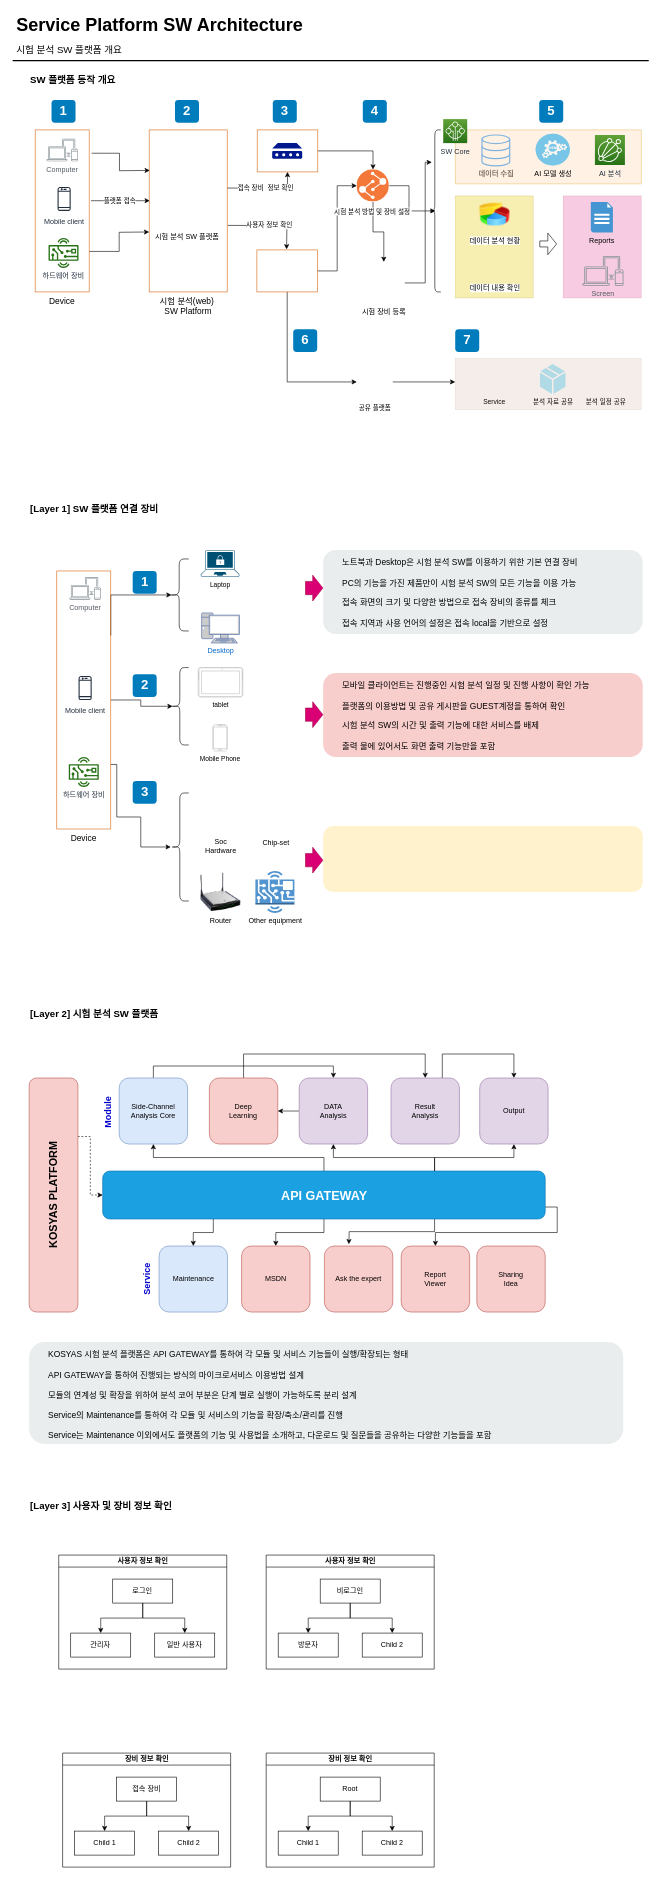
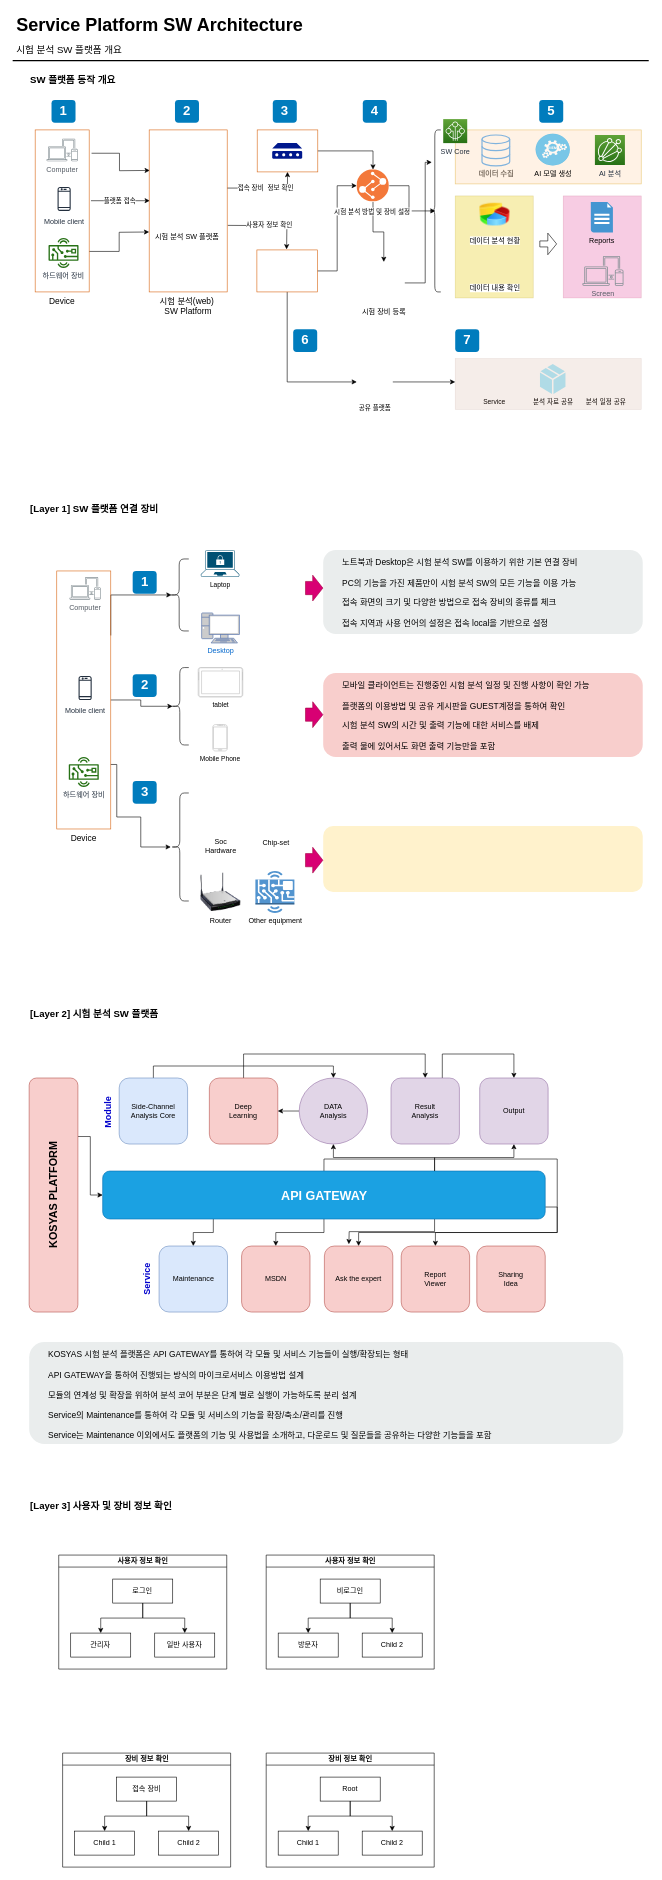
- <mxCell id="90" value="DATA&lt;br&gt;Analysis" style="rounded=1;whiteSpace=wrap;html=1;fillColor=#e1d5e7;strokeColor=#9673a6;strokeWidth=1;" parent="1" vertex="1"><mxGeometry x="498" y="1796" width="114" height="110" as="geometry" /></mxCell>
+ <mxCell id="90" value="DATA&lt;br&gt;Analysis" style="ellipse;whiteSpace=wrap;html=1;fillColor=#e1d5e7;strokeColor=#9673a6;strokeWidth=1;" parent="1" vertex="1"><mxGeometry x="498" y="1796" width="114" height="110" as="geometry" /></mxCell>
- <mxCell id="91" style="edgeStyle=orthogonalEdgeStyle;rounded=0;orthogonalLoop=1;jettySize=auto;html=1;exitX=0.5;exitY=0;exitDx=0;exitDy=0;entryX=0.5;entryY=1;entryDx=0;entryDy=0;fontSize=15;fontColor=#0000CC;" parent="1" source="97" target="86" edge="1"><mxGeometry relative="1" as="geometry" /></mxCell>
+ <mxCell id="91" style="edgeStyle=orthogonalEdgeStyle;rounded=0;orthogonalLoop=1;jettySize=auto;html=1;exitX=0.5;exitY=0;exitDx=0;exitDy=0;fontSize=15;fontColor=#0000CC;" parent="1" source="97" target="101" edge="1"><mxGeometry relative="1" as="geometry" /></mxCell>
- <mxCell id="98" style="edgeStyle=orthogonalEdgeStyle;rounded=0;orthogonalLoop=1;jettySize=auto;html=1;exitX=1;exitY=0.25;exitDx=0;exitDy=0;entryX=0;entryY=0.5;entryDx=0;entryDy=0;fontSize=15;fontColor=#0000CC;dashed=1;" parent="1" source="99" target="97" edge="1"><mxGeometry relative="1" as="geometry" /></mxCell>
+ <mxCell id="98" style="edgeStyle=orthogonalEdgeStyle;rounded=0;orthogonalLoop=1;jettySize=auto;html=1;exitX=1;exitY=0.25;exitDx=0;exitDy=0;entryX=0;entryY=0.5;entryDx=0;entryDy=0;fontSize=15;fontColor=#0000CC;" parent="1" source="99" target="97" edge="1"><mxGeometry relative="1" as="geometry" /></mxCell>
